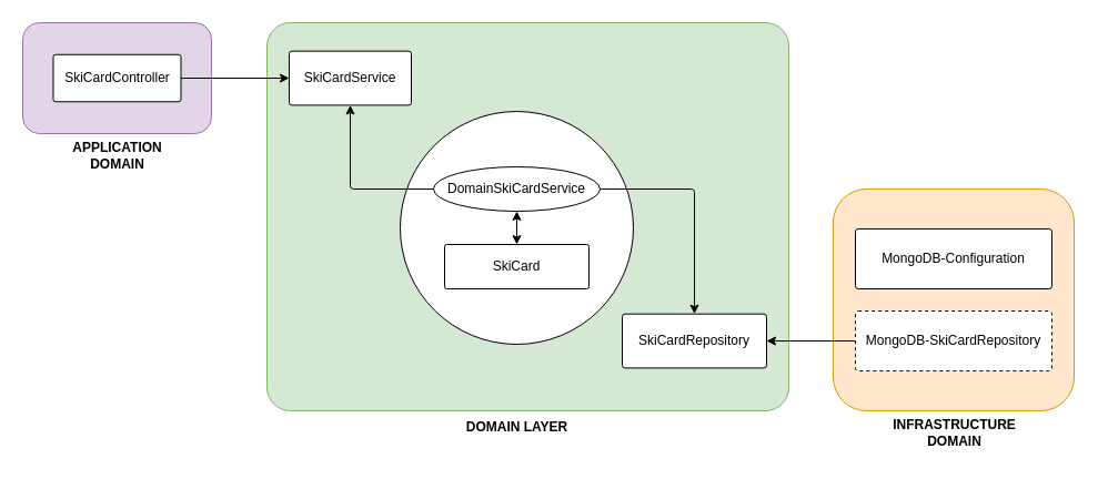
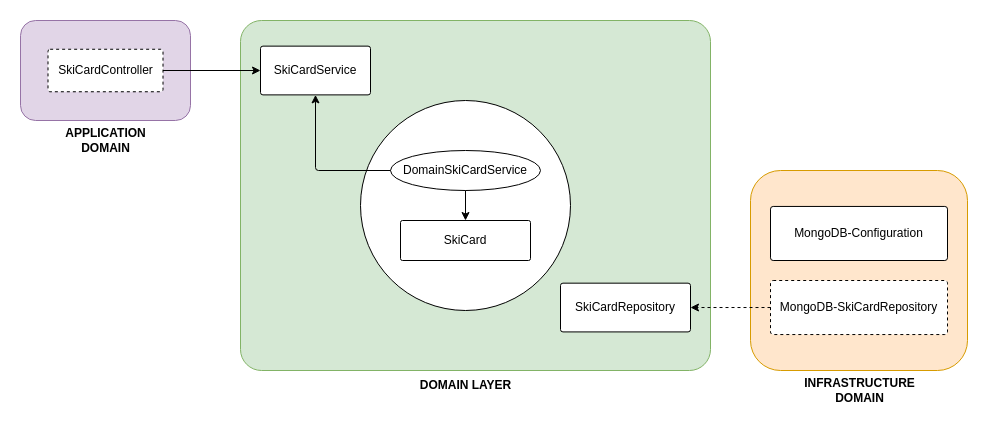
- <mxCell id="3" value="SkiCardController" style="rounded=1;whiteSpace=wrap;html=1;imageHeight=24;arcSize=5;" vertex="1" parent="1"><mxGeometry x="47.5" y="48.75" width="115" height="42.5" as="geometry" /></mxCell>
+ <mxCell id="3" value="SkiCardController" style="rounded=1;whiteSpace=wrap;html=1;imageHeight=24;arcSize=5;dashed=1;" vertex="1" parent="1"><mxGeometry x="47.5" y="48.75" width="115" height="42.5" as="geometry" /></mxCell>
- <mxCell id="15" value="" style="endArrow=classic;html=1;rounded=1;edgeStyle=orthogonalEdgeStyle;arcSize=6;entryX=0.5;entryY=0;entryDx=0;entryDy=0;elbow=vertical;exitX=1;exitY=0.5;exitDx=0;exitDy=0;" edge="1" parent="1" source="9" target="12"><mxGeometry width="50" height="50" relative="1" as="geometry"><mxPoint x="410" y="180" as="sourcePoint" /><mxPoint x="325" y="101" as="targetPoint" /></mxGeometry></mxCell>
- <mxCell id="13" value="" style="endArrow=classic;startArrow=classic;html=1;rounded=0;exitX=0.5;exitY=0;exitDx=0;exitDy=0;entryX=0.5;entryY=1;entryDx=0;entryDy=0;" edge="1" parent="1" source="11" target="9"><mxGeometry width="50" height="50" relative="1" as="geometry"><mxPoint x="420" y="240" as="sourcePoint" /><mxPoint x="470" y="190" as="targetPoint" /></mxGeometry></mxCell>
+ <mxCell id="13" value="" style="endArrow=none;startArrow=classic;html=1;rounded=0;exitX=0.5;exitY=0;exitDx=0;exitDy=0;entryX=0.5;entryY=1;entryDx=0;entryDy=0;" edge="1" parent="1" source="11" target="9"><mxGeometry width="50" height="50" relative="1" as="geometry"><mxPoint x="420" y="240" as="sourcePoint" /><mxPoint x="470" y="190" as="targetPoint" /></mxGeometry></mxCell>
- <mxCell id="20" value="" style="endArrow=classic;html=1;rounded=0;entryX=1;entryY=0.5;entryDx=0;entryDy=0;exitX=0;exitY=0.5;exitDx=0;exitDy=0;" edge="1" parent="1" source="19" target="12"><mxGeometry width="50" height="50" relative="1" as="geometry"><mxPoint x="610" y="460" as="sourcePoint" /><mxPoint x="660" y="410" as="targetPoint" /></mxGeometry></mxCell>
+ <mxCell id="20" value="" style="endArrow=classic;html=1;rounded=0;entryX=1;entryY=0.5;entryDx=0;entryDy=0;exitX=0;exitY=0.5;exitDx=0;exitDy=0;dashed=1;" edge="1" parent="1" source="19" target="12"><mxGeometry width="50" height="50" relative="1" as="geometry"><mxPoint x="610" y="460" as="sourcePoint" /><mxPoint x="660" y="410" as="targetPoint" /></mxGeometry></mxCell>
